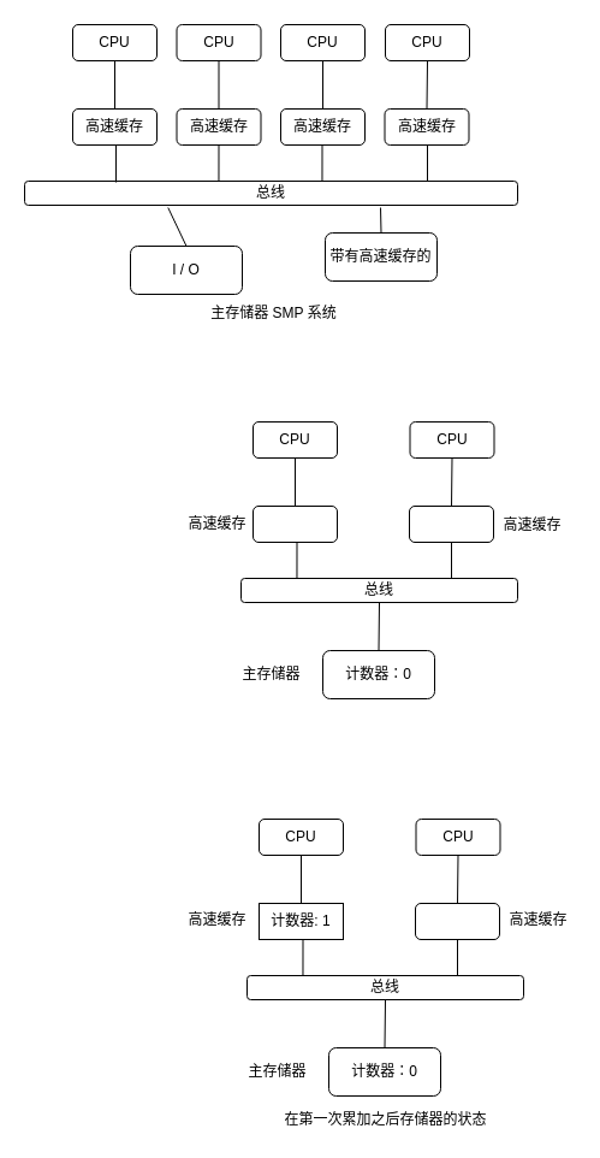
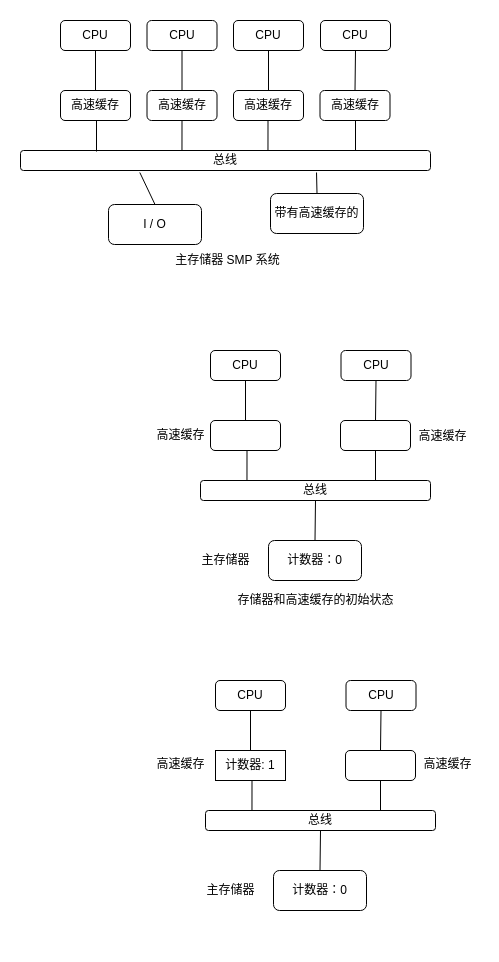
+ <mxCell id="37" value="存储器和高速缓存的初始状态" style="text;html=1;resizable=0;autosize=1;align=center;verticalAlign=middle;points=[];fillColor=none;strokeColor=none;rounded=0;" parent="25" vertex="1"><mxGeometry x="35" y="240" width="170" height="20" as="geometry" /></mxCell>
- <mxCell id="51" value="在第一次累加之后存储器的状态" style="text;html=1;resizable=0;autosize=1;align=center;verticalAlign=middle;points=[];fillColor=none;strokeColor=none;rounded=0;" parent="39" vertex="1"><mxGeometry x="30" y="240" width="180" height="20" as="geometry" /></mxCell>
